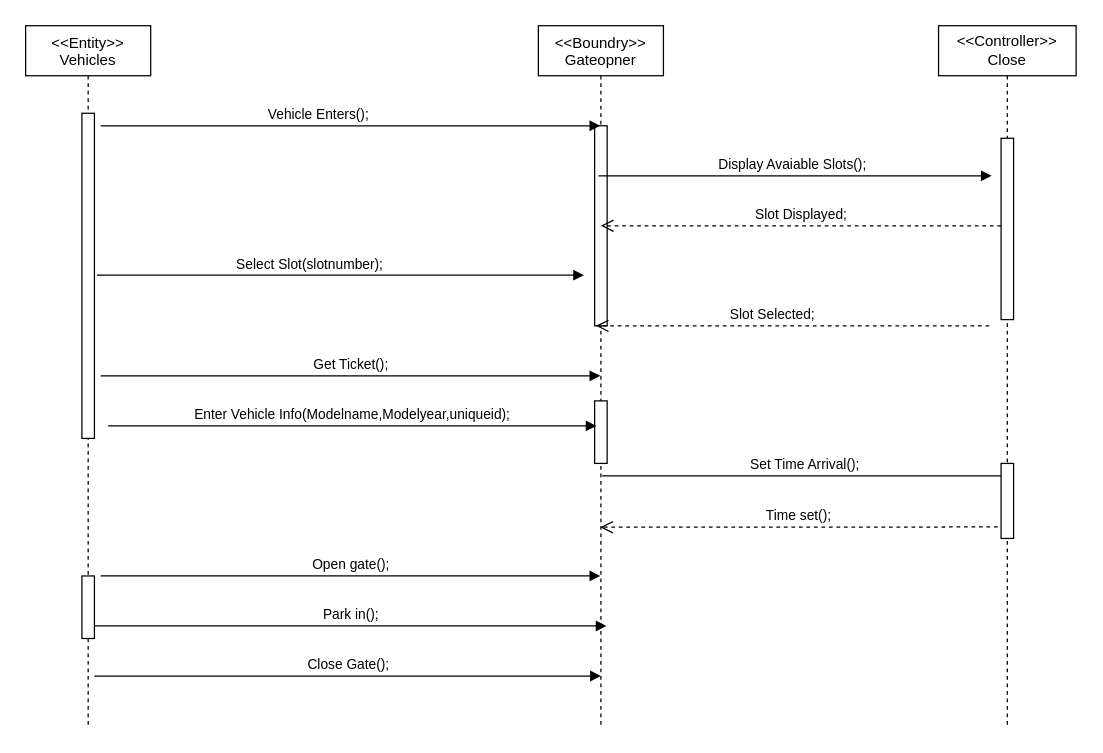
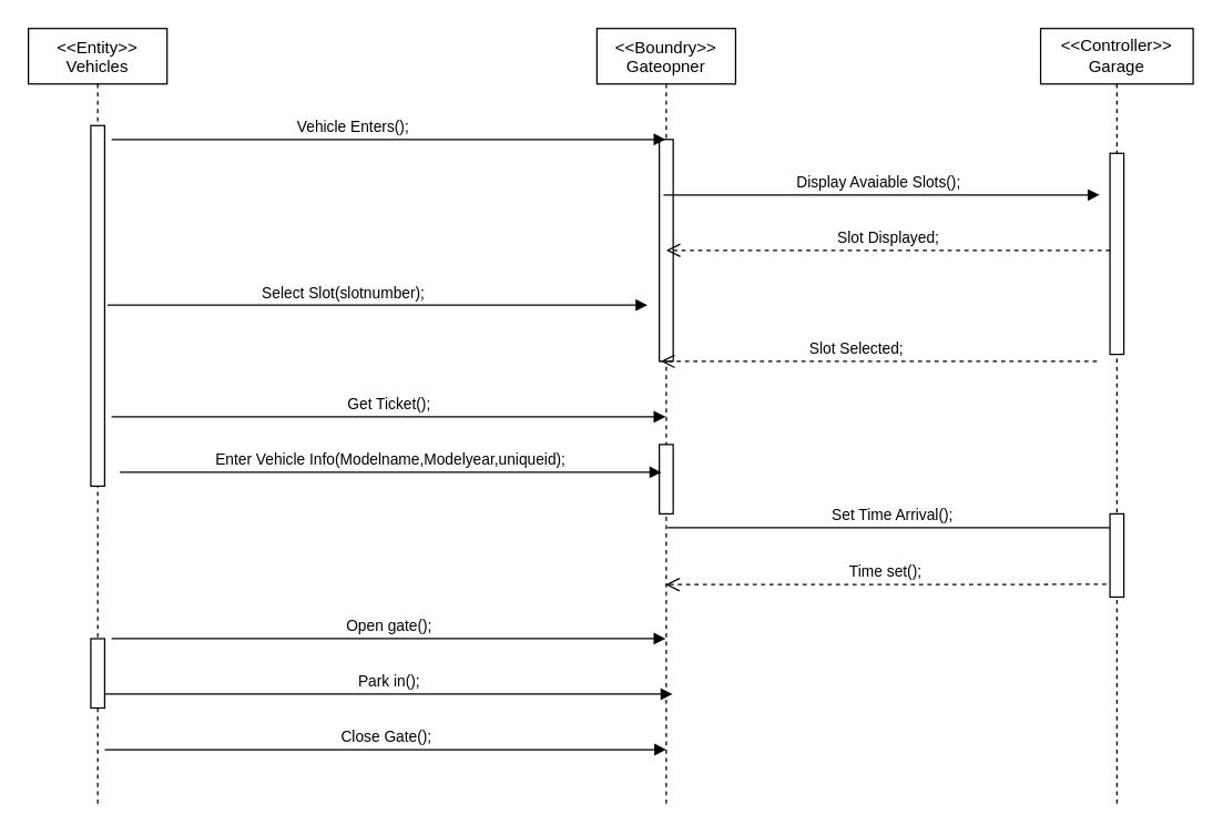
- <mxCell id="12" value="&amp;lt;&amp;lt;Controller&amp;gt;&amp;gt;&lt;br&gt;Close" style="shape=umlLifeline;perimeter=lifelinePerimeter;whiteSpace=wrap;html=1;container=1;collapsible=0;recursiveResize=0;outlineConnect=0;size=40;" parent="1" vertex="1"><mxGeometry x="750" y="20" width="110" height="560" as="geometry" /></mxCell>
+ <mxCell id="12" value="&amp;lt;&amp;lt;Controller&amp;gt;&amp;gt;&lt;br&gt;Garage" style="shape=umlLifeline;perimeter=lifelinePerimeter;whiteSpace=wrap;html=1;container=1;collapsible=0;recursiveResize=0;outlineConnect=0;size=40;" parent="1" vertex="1"><mxGeometry x="750" y="20" width="110" height="560" as="geometry" /></mxCell>
